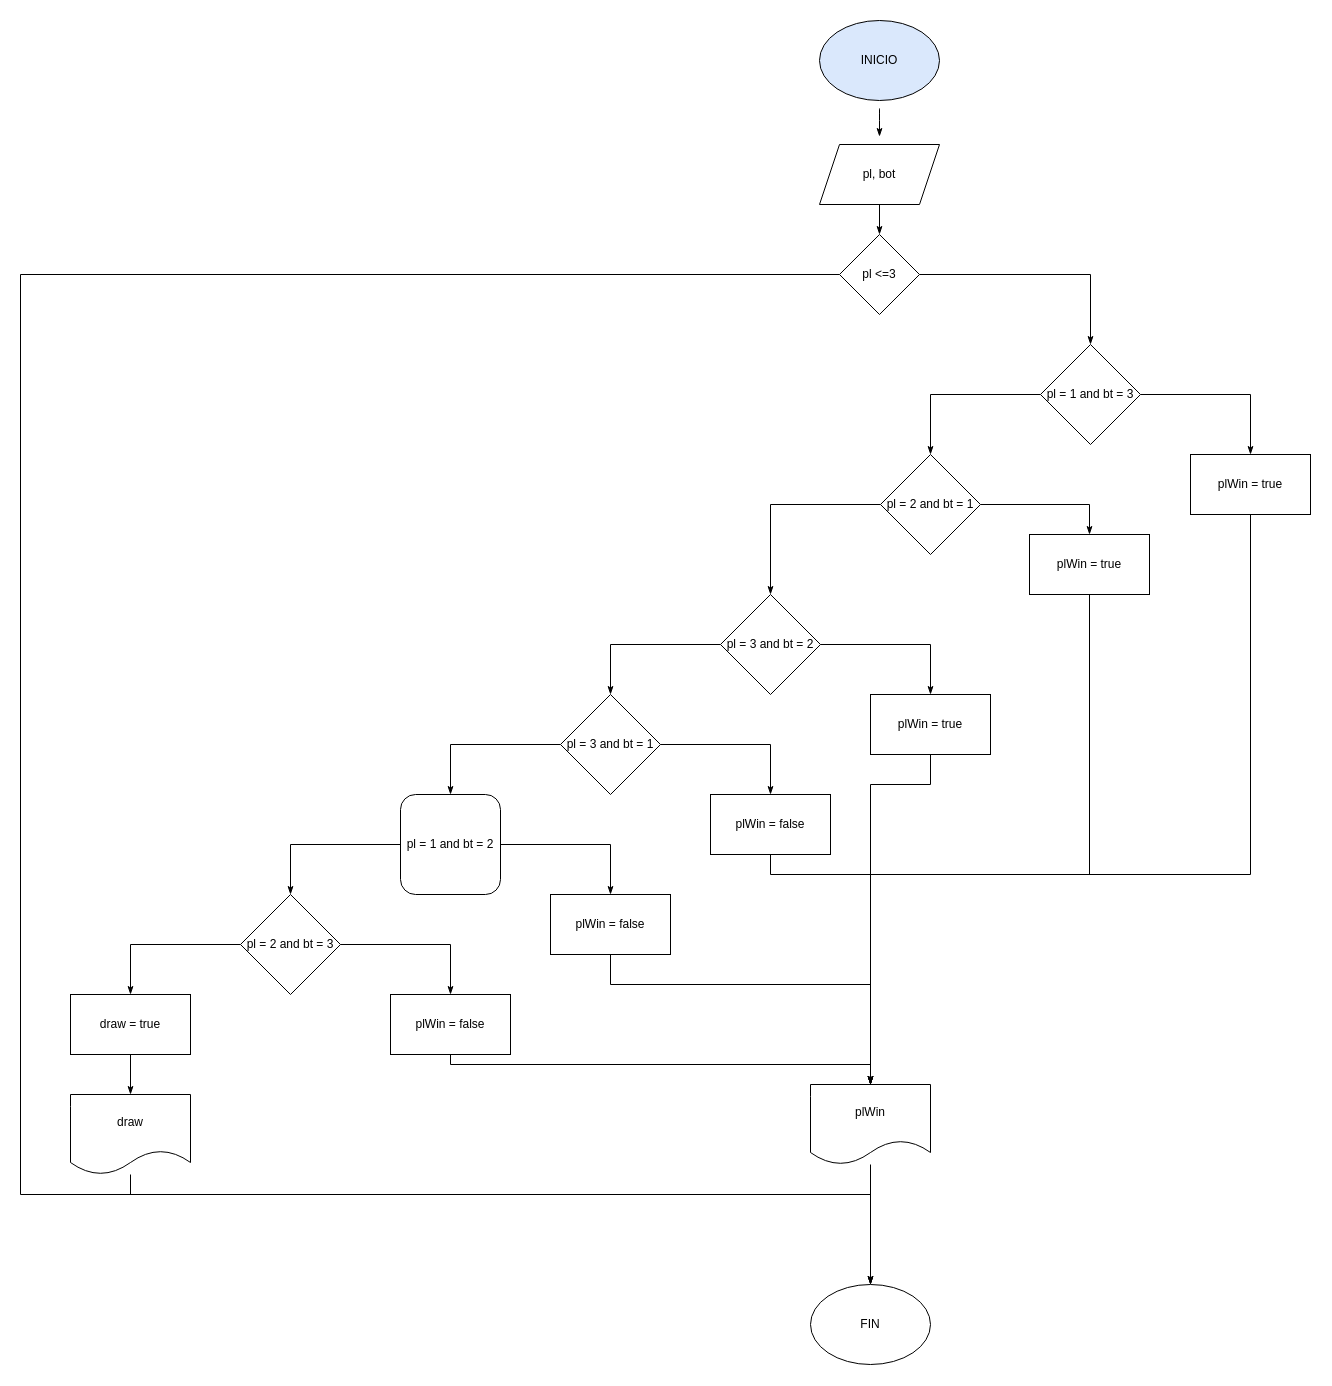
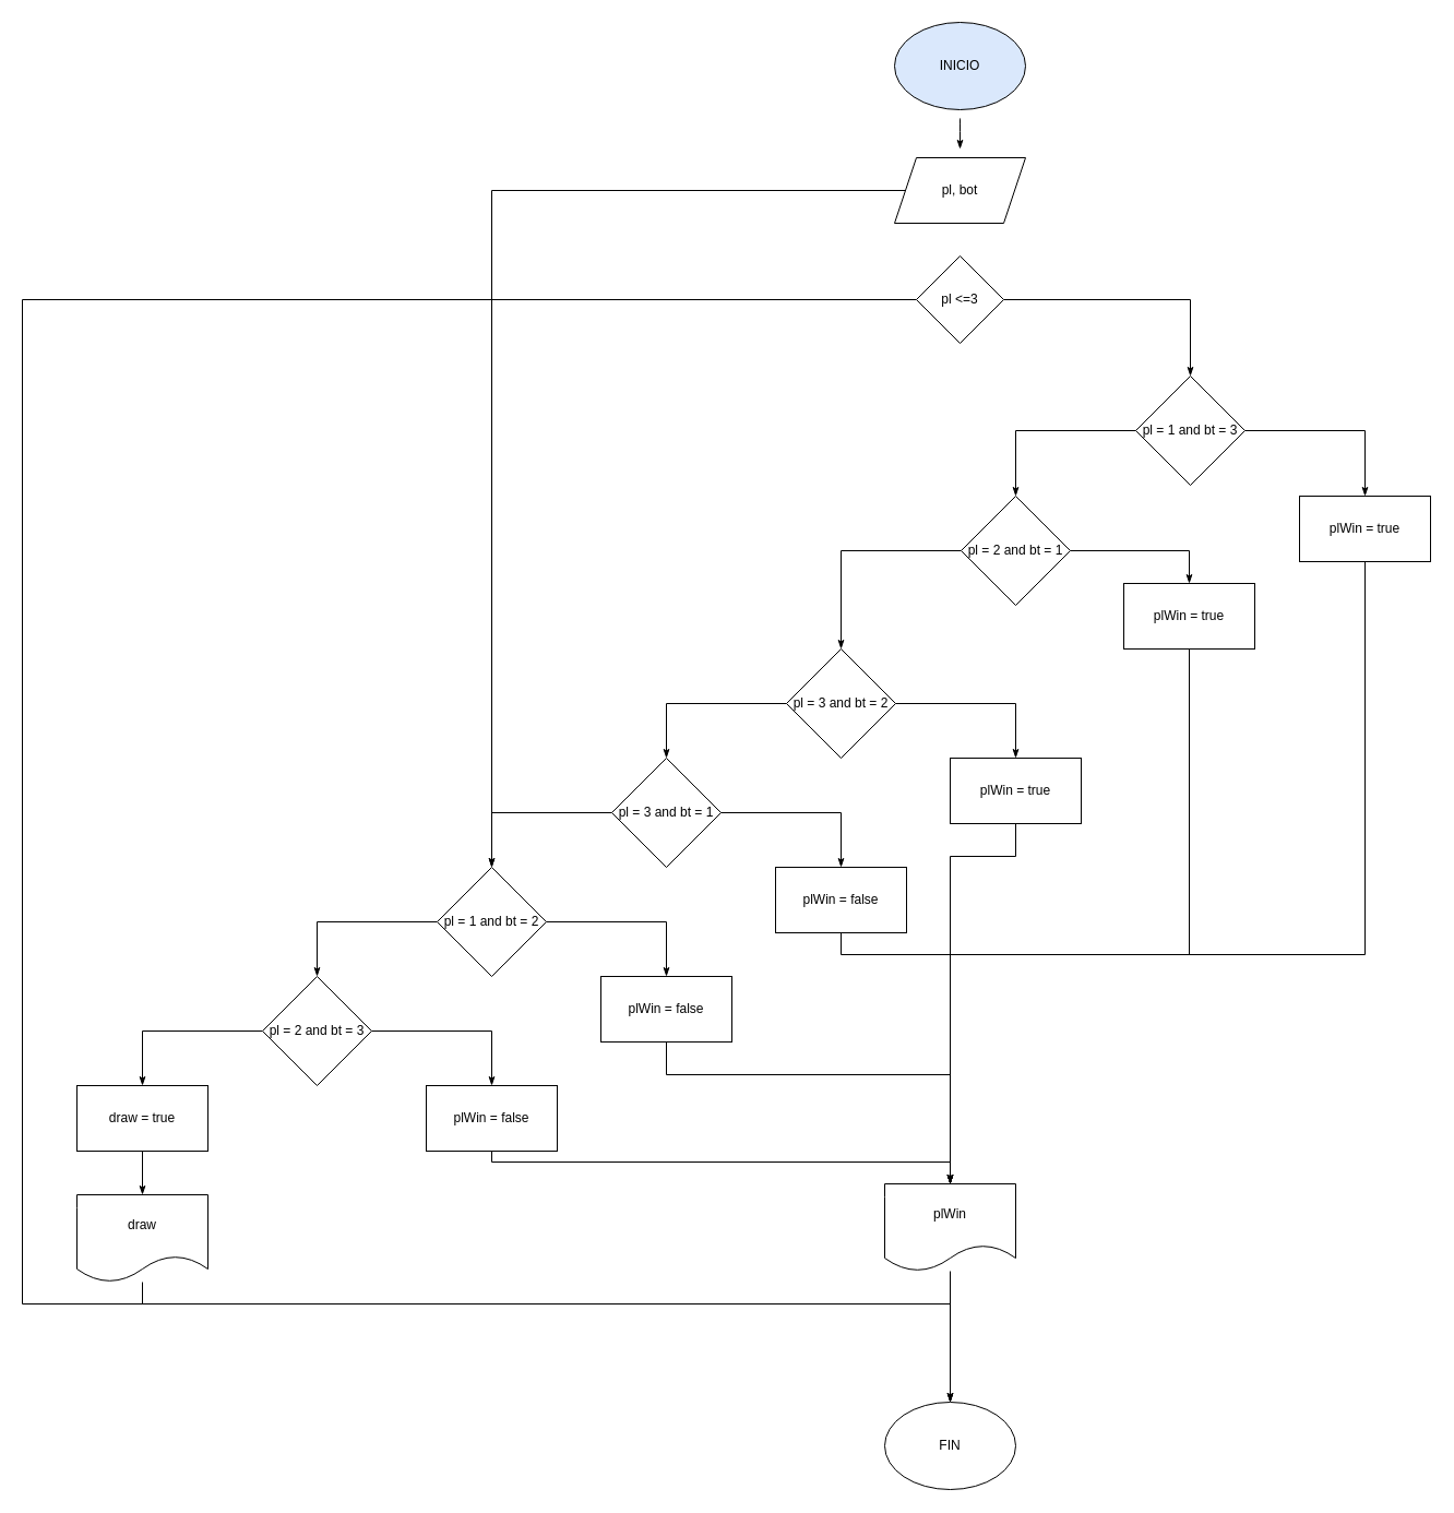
- <mxCell id="4" style="edgeStyle=orthogonalEdgeStyle;rounded=0;orthogonalLoop=1;jettySize=auto;html=1;endArrow=classicThin;endFill=1;" edge="1" parent="1" source="5" target="8"><mxGeometry relative="1" as="geometry" /></mxCell>
+ <mxCell id="4" style="edgeStyle=orthogonalEdgeStyle;rounded=0;orthogonalLoop=1;jettySize=auto;html=1;endArrow=classicThin;endFill=1;" edge="1" parent="1" source="5" target="30"><mxGeometry relative="1" as="geometry" /></mxCell>
- <mxCell id="30" value="pl = 1 and bt = 2" style="whiteSpace=wrap;html=1;rounded=1;" vertex="1" parent="1"><mxGeometry x="400" y="794" width="100" height="100" as="geometry" /></mxCell>
+ <mxCell id="30" value="pl = 1 and bt = 2" style="rhombus;whiteSpace=wrap;html=1;" vertex="1" parent="1"><mxGeometry x="400" y="794" width="100" height="100" as="geometry" /></mxCell>
